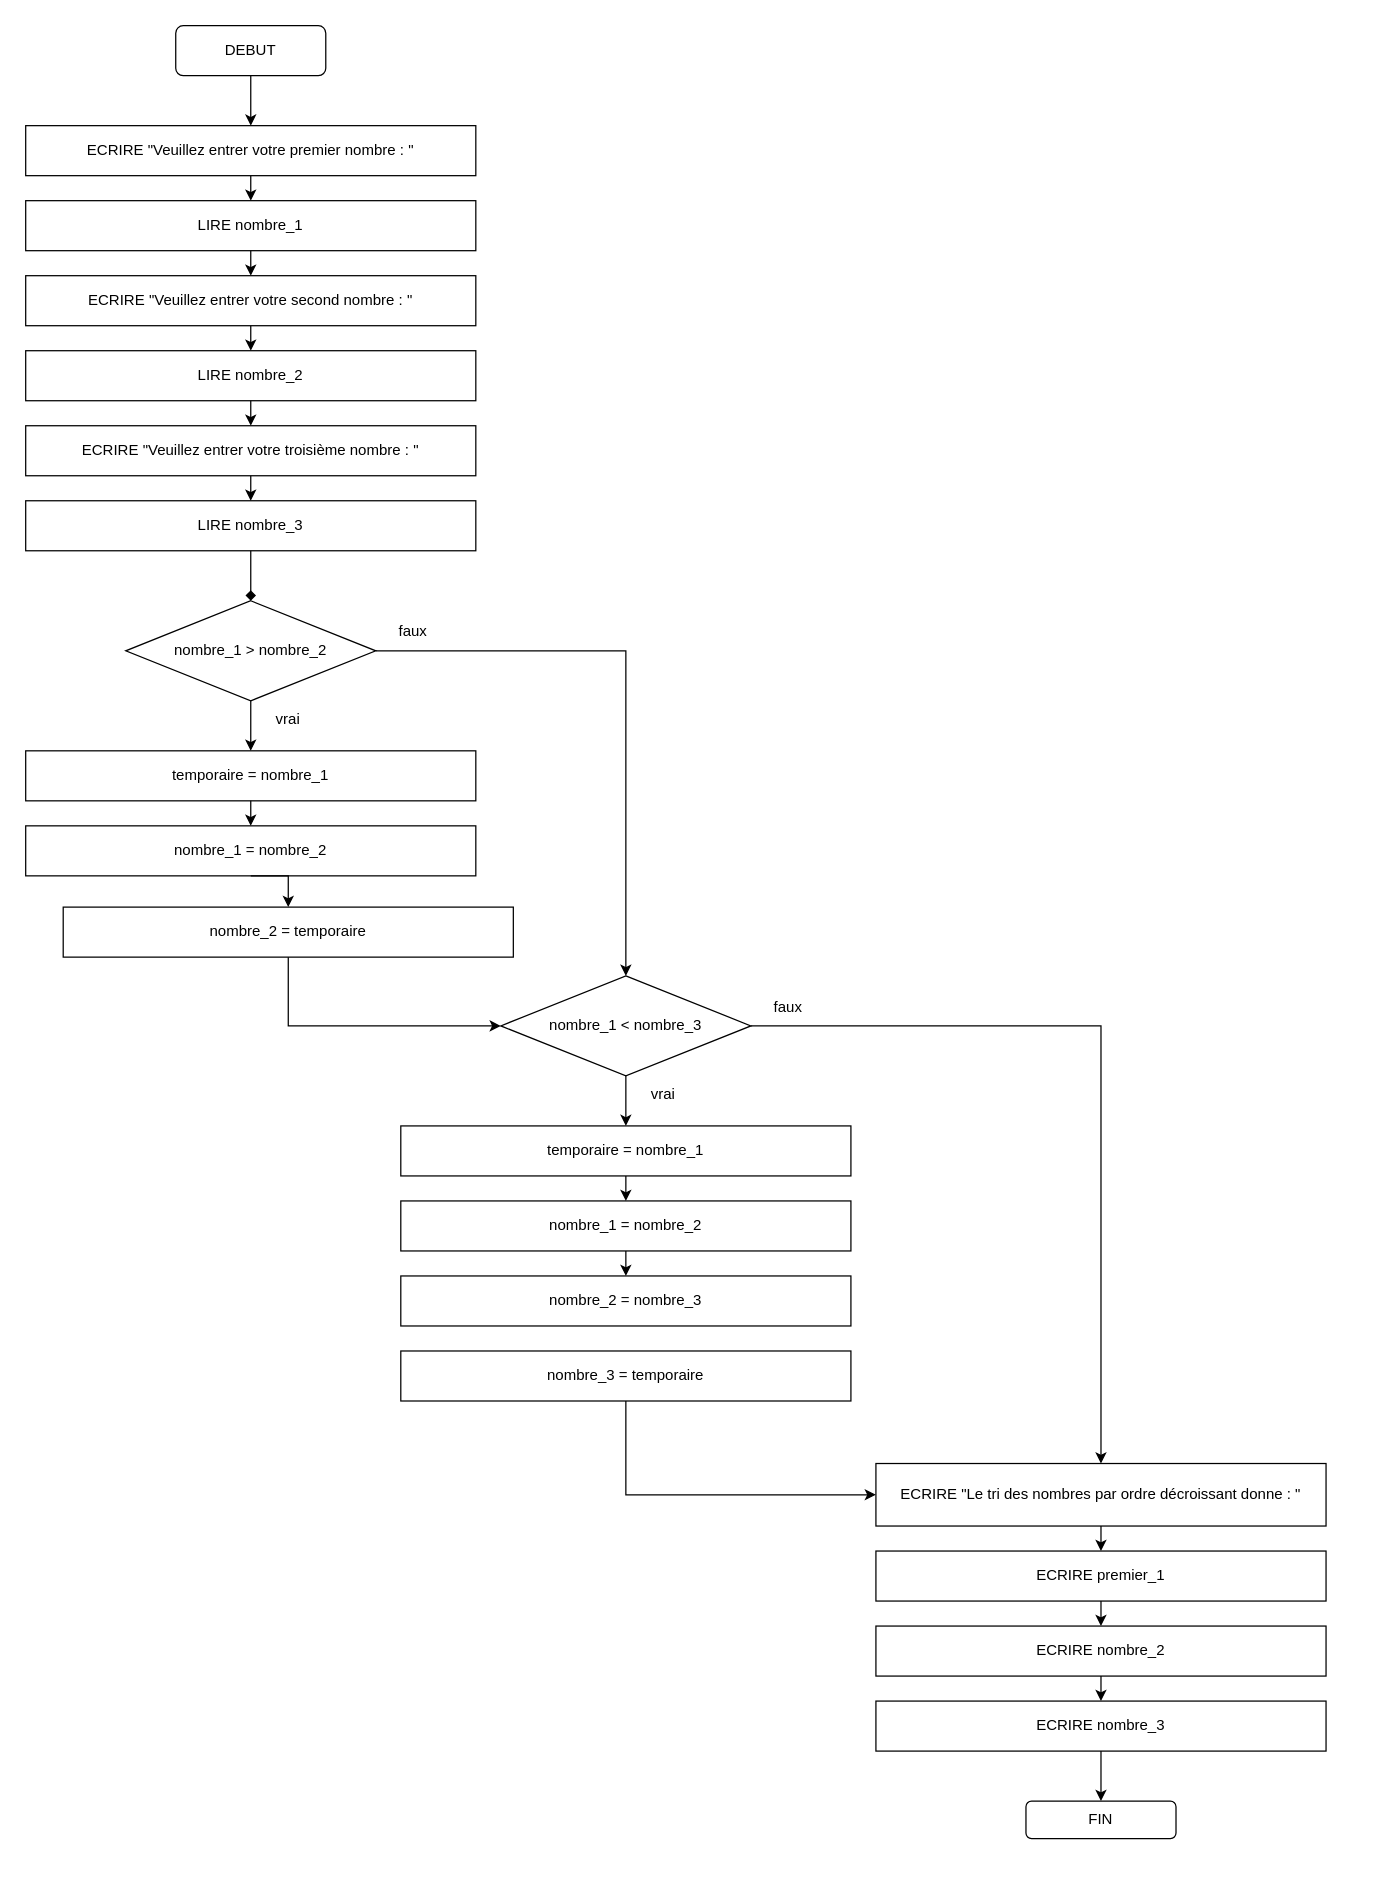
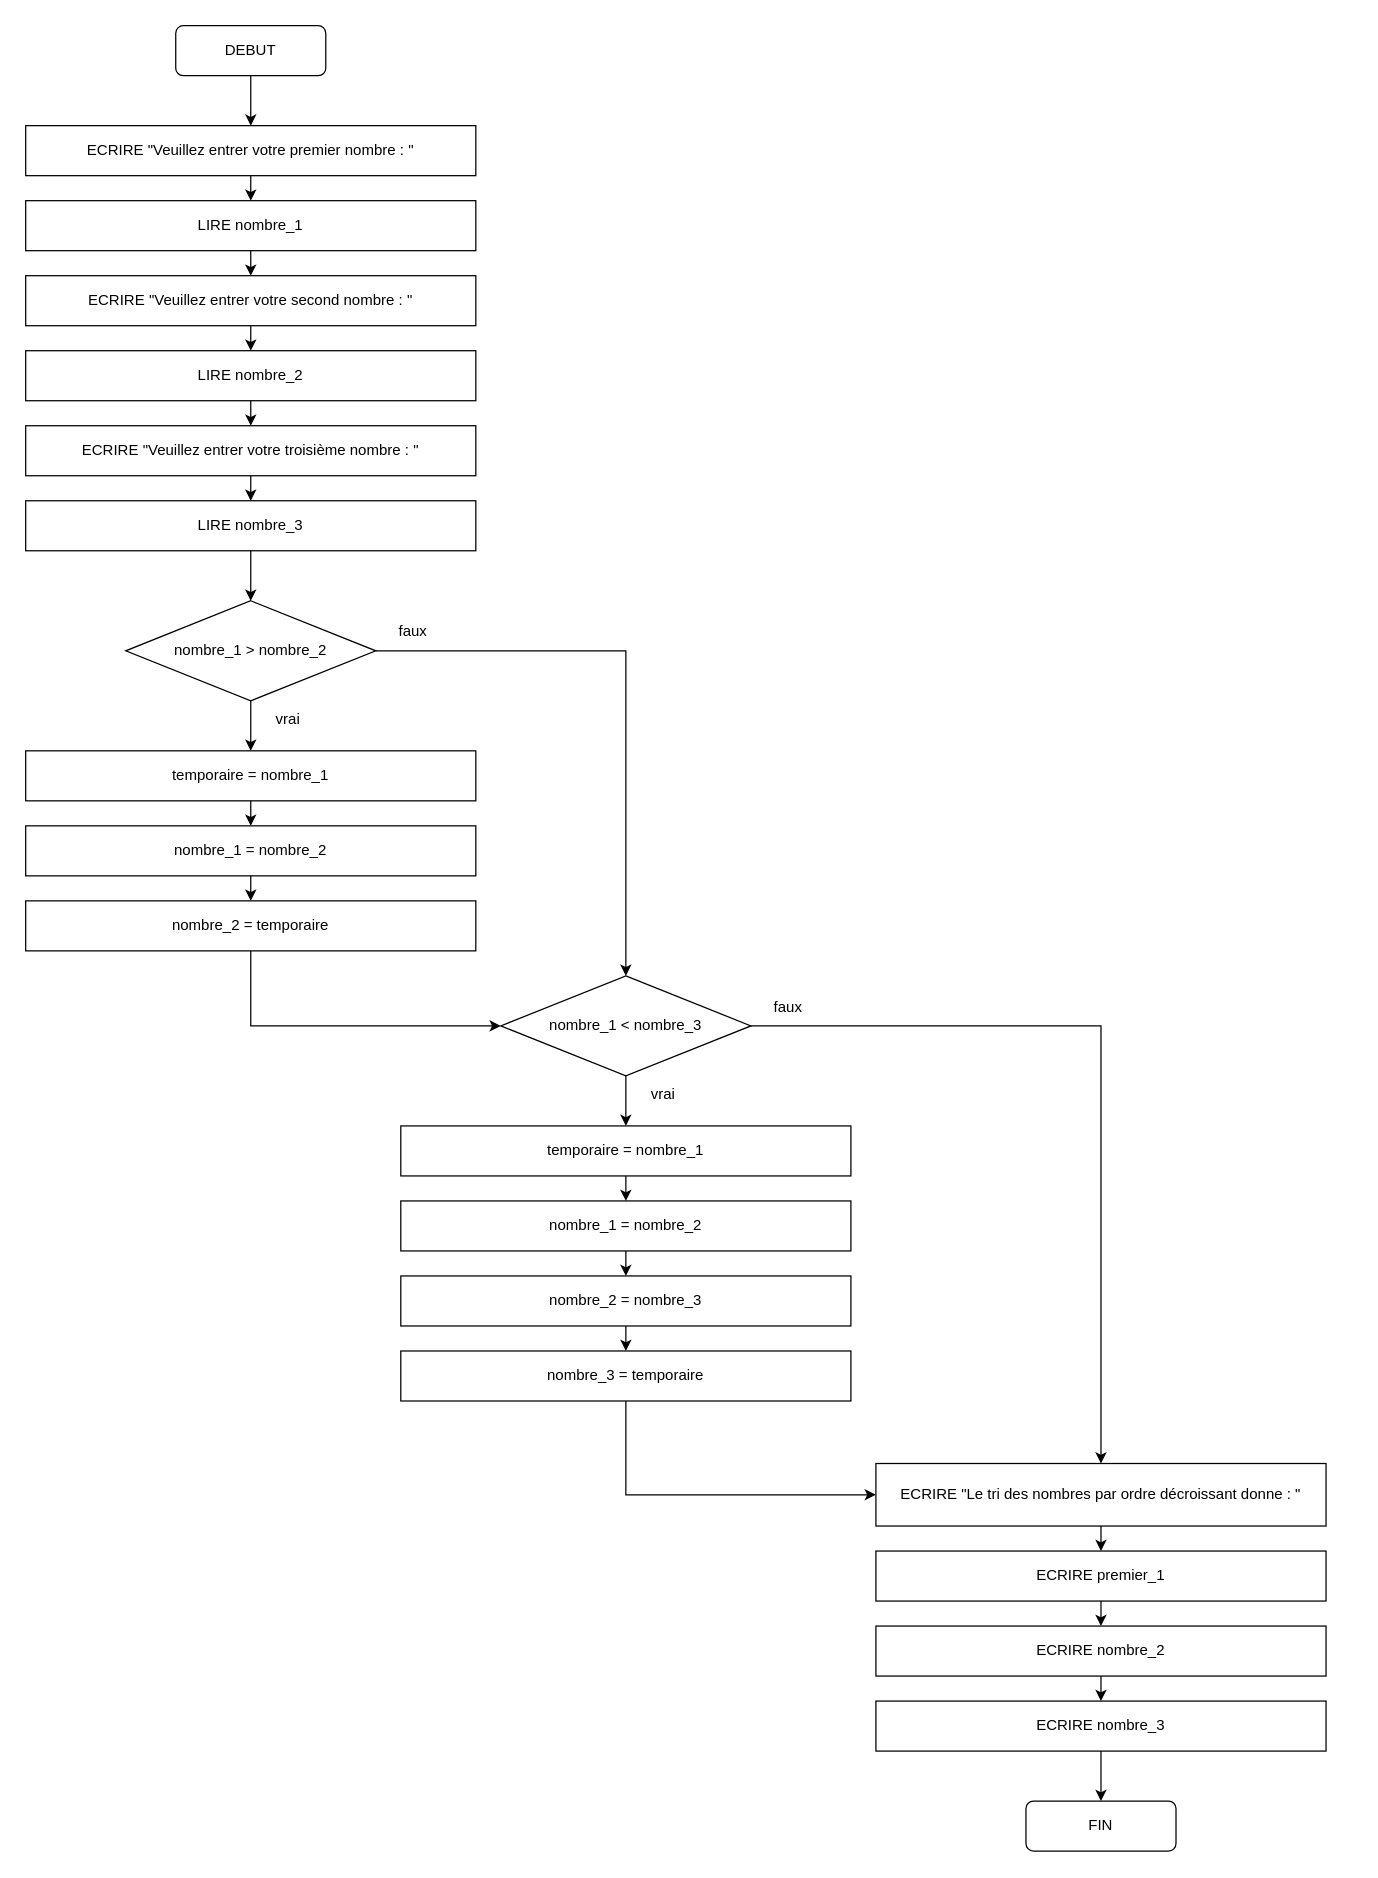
- <mxCell id="12" style="edgeStyle=orthogonalEdgeStyle;rounded=0;orthogonalLoop=1;jettySize=auto;html=1;exitX=0.5;exitY=1;exitDx=0;exitDy=0;entryX=0.5;entryY=0;entryDx=0;entryDy=0;endArrow=diamond;" parent="1" source="13" target="18" edge="1"><mxGeometry relative="1" as="geometry" /></mxCell>
+ <mxCell id="12" style="edgeStyle=orthogonalEdgeStyle;rounded=0;orthogonalLoop=1;jettySize=auto;html=1;exitX=0.5;exitY=1;exitDx=0;exitDy=0;entryX=0.5;entryY=0;entryDx=0;entryDy=0;" parent="1" source="13" target="18" edge="1"><mxGeometry relative="1" as="geometry" /></mxCell>
- <mxCell id="24" value="nombre_2 = temporaire" style="rounded=0;whiteSpace=wrap;html=1;fillColor=none;" parent="1" vertex="1"><mxGeometry x="50" y="725" width="360" height="40" as="geometry" /></mxCell>
+ <mxCell id="24" value="nombre_2 = temporaire" style="rounded=0;whiteSpace=wrap;html=1;fillColor=none;" parent="1" vertex="1"><mxGeometry x="20" y="720" width="360" height="40" as="geometry" /></mxCell>
+ <mxCell id="39" style="edgeStyle=orthogonalEdgeStyle;rounded=0;orthogonalLoop=1;jettySize=auto;html=1;exitX=0.5;exitY=1;exitDx=0;exitDy=0;entryX=0.5;entryY=0;entryDx=0;entryDy=0;" edge="1" parent="1" source="40" target="31"><mxGeometry relative="1" as="geometry" /></mxCell>
- <mxCell id="49" value="FIN" style="rounded=1;whiteSpace=wrap;html=1;fillColor=none;" vertex="1" parent="1"><mxGeometry x="820" y="1440" width="120" height="30" as="geometry" /></mxCell>
+ <mxCell id="49" value="FIN" style="rounded=1;whiteSpace=wrap;html=1;fillColor=none;" vertex="1" parent="1"><mxGeometry x="820" y="1440" width="120" height="40" as="geometry" /></mxCell>
